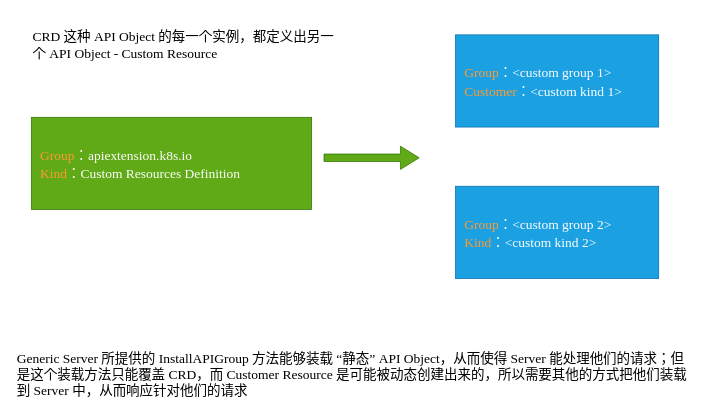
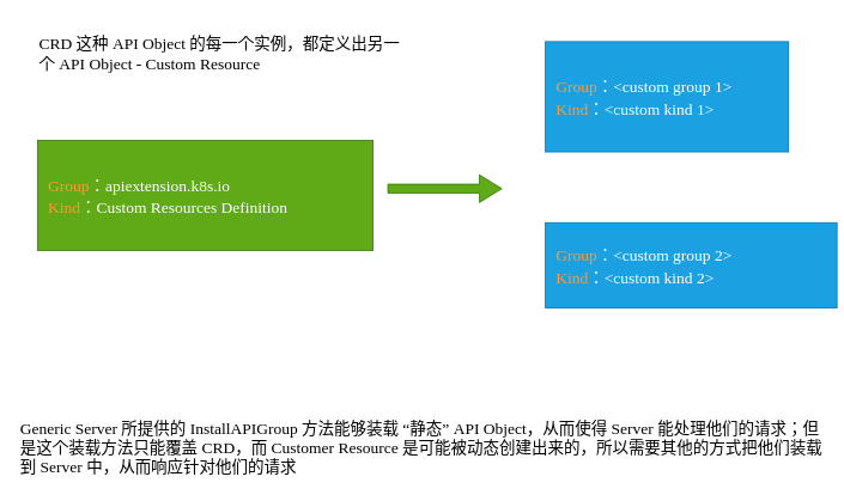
- <mxCell id="4" value="&lt;font style=&quot;font-size: 18px&quot; color=&quot;#ff9933&quot;&gt;Group&lt;/font&gt;&lt;font style=&quot;font-size: 18px&quot;&gt;：&amp;lt;custom group 1&amp;gt;&lt;br&gt;&lt;font color=&quot;#ff9933&quot;&gt;Customer&lt;/font&gt;&lt;/font&gt;&lt;font style=&quot;font-size: 18px&quot;&gt;：&amp;lt;custom kind 1&amp;gt;&lt;/font&gt;" style="rounded=0;whiteSpace=wrap;html=1;sketch=0;hachureGap=4;fontFamily=Lucida Console;fontSize=20;align=left;spacingLeft=10;fillColor=#1ba1e2;strokeColor=#006EAF;fontColor=#ffffff;" vertex="1" parent="1"><mxGeometry x="607" y="46" width="271" height="123" as="geometry" /></mxCell>
+ <mxCell id="4" value="&lt;font style=&quot;font-size: 18px&quot; color=&quot;#ff9933&quot;&gt;Group&lt;/font&gt;&lt;font style=&quot;font-size: 18px&quot;&gt;：&amp;lt;custom group 1&amp;gt;&lt;br&gt;&lt;font color=&quot;#ff9933&quot;&gt;Kind&lt;/font&gt;&lt;/font&gt;&lt;font style=&quot;font-size: 18px&quot;&gt;：&amp;lt;custom kind 1&amp;gt;&lt;/font&gt;" style="rounded=0;whiteSpace=wrap;html=1;sketch=0;hachureGap=4;fontFamily=Lucida Console;fontSize=20;align=left;spacingLeft=10;fillColor=#1ba1e2;strokeColor=#006EAF;fontColor=#ffffff;" vertex="1" parent="1"><mxGeometry x="607" y="46" width="271" height="123" as="geometry" /></mxCell>
- <mxCell id="5" value="&lt;font style=&quot;font-size: 18px&quot; color=&quot;#ff9933&quot;&gt;Group&lt;/font&gt;&lt;font style=&quot;font-size: 18px&quot;&gt;：&amp;lt;custom group 2&amp;gt;&lt;br&gt;&lt;font color=&quot;#ff9933&quot;&gt;Kind&lt;/font&gt;&lt;/font&gt;&lt;font style=&quot;font-size: 18px&quot;&gt;：&amp;lt;custom kind 2&amp;gt;&lt;/font&gt;" style="rounded=0;whiteSpace=wrap;html=1;sketch=0;hachureGap=4;fontFamily=Lucida Console;fontSize=20;align=left;spacingLeft=10;fillColor=#1ba1e2;strokeColor=#006EAF;fontColor=#ffffff;" vertex="1" parent="1"><mxGeometry x="607" y="248" width="271" height="123" as="geometry" /></mxCell>
+ <mxCell id="5" value="&lt;font style=&quot;font-size: 18px&quot; color=&quot;#ff9933&quot;&gt;Group&lt;/font&gt;&lt;font style=&quot;font-size: 18px&quot;&gt;：&amp;lt;custom group 2&amp;gt;&lt;br&gt;&lt;font color=&quot;#ff9933&quot;&gt;Kind&lt;/font&gt;&lt;/font&gt;&lt;font style=&quot;font-size: 18px&quot;&gt;：&amp;lt;custom kind 2&amp;gt;&lt;/font&gt;" style="rounded=0;whiteSpace=wrap;html=1;sketch=0;hachureGap=4;fontFamily=Lucida Console;fontSize=20;align=left;spacingLeft=10;fillColor=#1ba1e2;strokeColor=#006EAF;fontColor=#ffffff;" vertex="1" parent="1"><mxGeometry x="607" y="248" width="325" height="95" as="geometry" /></mxCell>
